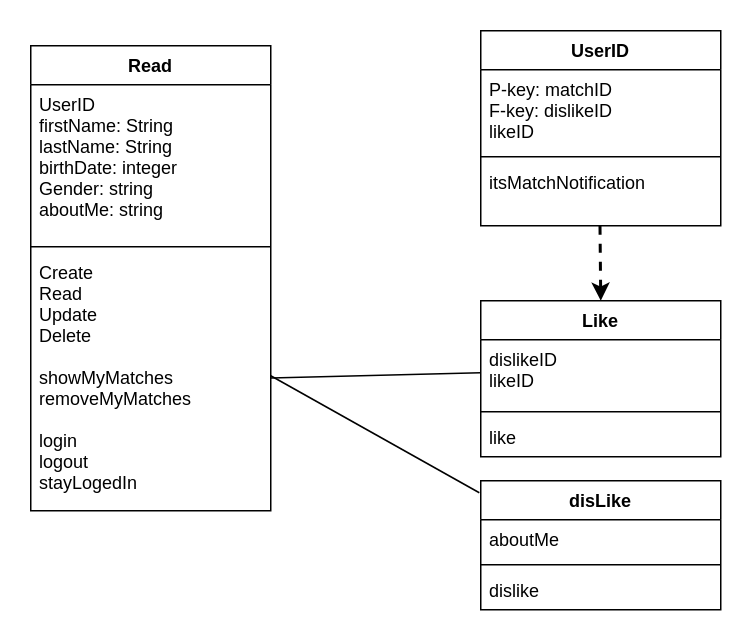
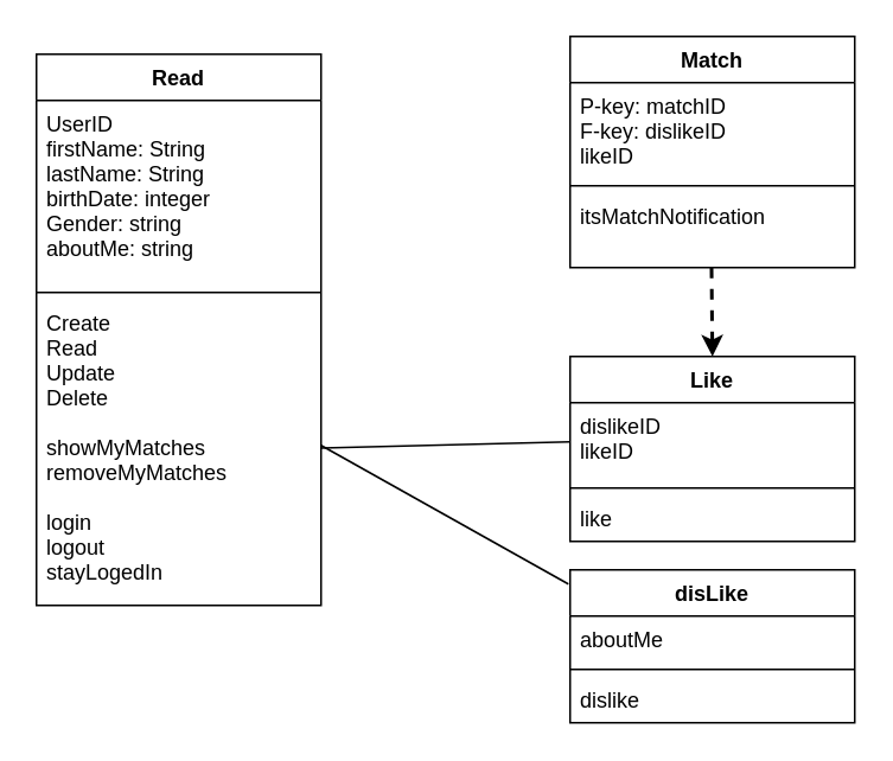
- <mxCell id="6" value="UserID" style="swimlane;fontStyle=1;align=center;verticalAlign=top;childLayout=stackLayout;horizontal=1;startSize=26;horizontalStack=0;resizeParent=1;resizeParentMax=0;resizeLast=0;collapsible=1;marginBottom=0;" vertex="1" parent="1"><mxGeometry x="320" y="20" width="160" height="130" as="geometry" /></mxCell>
+ <mxCell id="6" value="Match" style="swimlane;fontStyle=1;align=center;verticalAlign=top;childLayout=stackLayout;horizontal=1;startSize=26;horizontalStack=0;resizeParent=1;resizeParentMax=0;resizeLast=0;collapsible=1;marginBottom=0;" vertex="1" parent="1"><mxGeometry x="320" y="20" width="160" height="130" as="geometry" /></mxCell>
